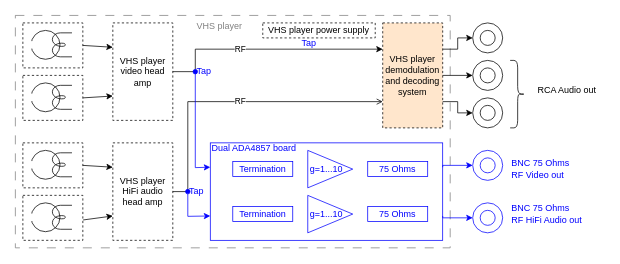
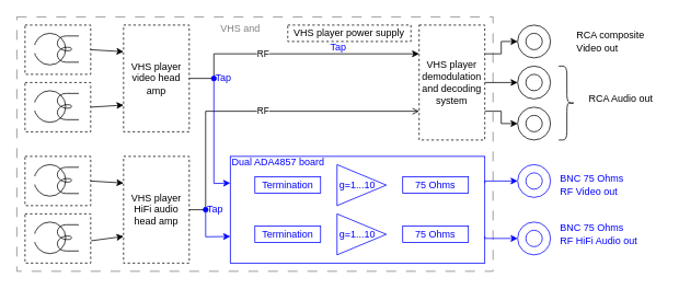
- <mxCell id="2" value="VHS player" style="rounded=0;whiteSpace=wrap;html=1;fillColor=none;dashed=1;dashPattern=12 12;align=center;verticalAlign=top;spacing=2;spacingTop=0;spacingLeft=-35;fontColor=#808080;strokeColor=#808080;" vertex="1" parent="1"><mxGeometry x="20" y="20" width="580" height="310" as="geometry" /></mxCell>
+ <mxCell id="2" value="VHS and" style="rounded=0;whiteSpace=wrap;html=1;fillColor=none;dashed=1;dashPattern=12 12;align=center;verticalAlign=top;spacing=2;spacingTop=0;spacingLeft=-35;fontColor=#808080;strokeColor=#808080;" vertex="1" parent="1"><mxGeometry x="20" y="20" width="580" height="310" as="geometry" /></mxCell>
+ <mxCell id="52" value="RCA composite&lt;br&gt;Video out" style="text;html=1;strokeColor=none;fillColor=none;align=left;verticalAlign=middle;whiteSpace=wrap;rounded=0;" vertex="1" parent="3"><mxGeometry x="700" y="30" width="90" height="40" as="geometry" /></mxCell>
- <mxCell id="27" value="VHS player&lt;br&gt;demodulation and decoding system" style="rounded=0;whiteSpace=wrap;html=1;dashed=1;fillColor=#ffe6cc;" vertex="1" parent="3"><mxGeometry x="510" y="30" width="80" height="140" as="geometry" /></mxCell>
+ <mxCell id="27" value="VHS player&lt;br&gt;demodulation and decoding system" style="rounded=0;whiteSpace=wrap;html=1;dashed=1;" vertex="1" parent="3"><mxGeometry x="510" y="30" width="80" height="140" as="geometry" /></mxCell>
